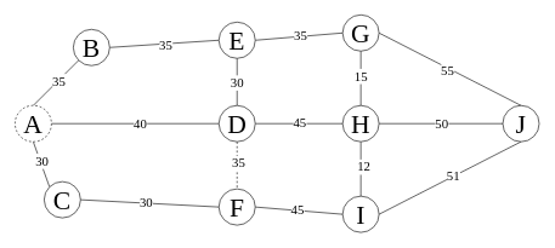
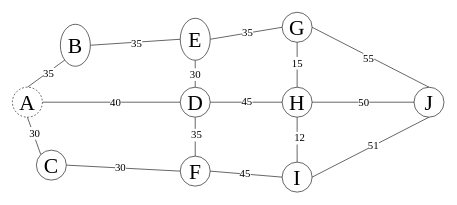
- <mxCell id="16" value="&lt;p style=&quot;line-height: 0%&quot;&gt;E&lt;/p&gt;" style="ellipse;whiteSpace=wrap;html=1;aspect=fixed;fontFamily=Fira Code;fontSize=36;" parent="1" vertex="1"><mxGeometry x="300" y="30" width="50" height="50" as="geometry" /></mxCell>
+ <mxCell id="16" value="&lt;p style=&quot;line-height: 0%&quot;&gt;E&lt;/p&gt;" style="ellipse;whiteSpace=wrap;html=1;aspect=fixed;fontFamily=Fira Code;fontSize=36;" parent="1" vertex="1"><mxGeometry x="300" y="30" width="50" height="70" as="geometry" /></mxCell>
- <mxCell id="11" value="&lt;p style=&quot;line-height: 0%&quot;&gt;B&lt;/p&gt;" style="ellipse;whiteSpace=wrap;html=1;aspect=fixed;fontFamily=Fira Code;fontSize=36;" parent="1" vertex="1"><mxGeometry x="100" y="40" width="50" height="50" as="geometry" /></mxCell>
+ <mxCell id="11" value="&lt;p style=&quot;line-height: 0%&quot;&gt;B&lt;/p&gt;" style="ellipse;whiteSpace=wrap;html=1;aspect=fixed;fontFamily=Fira Code;fontSize=36;" parent="1" vertex="1"><mxGeometry x="100" y="40" width="50" height="70" as="geometry" /></mxCell>
- <mxCell id="20" style="edgeStyle=none;rounded=0;orthogonalLoop=1;jettySize=auto;html=1;exitX=0.5;exitY=1;exitDx=0;exitDy=0;entryX=0.5;entryY=0;entryDx=0;entryDy=0;endArrow=none;endFill=0;dashed=1;" parent="1" source="24" target="27" edge="1"><mxGeometry relative="1" as="geometry" /></mxCell>
+ <mxCell id="20" style="edgeStyle=none;rounded=0;orthogonalLoop=1;jettySize=auto;html=1;exitX=0.5;exitY=1;exitDx=0;exitDy=0;entryX=0.5;entryY=0;entryDx=0;entryDy=0;endArrow=none;endFill=0;" parent="1" source="24" target="27" edge="1"><mxGeometry relative="1" as="geometry" /></mxCell>
